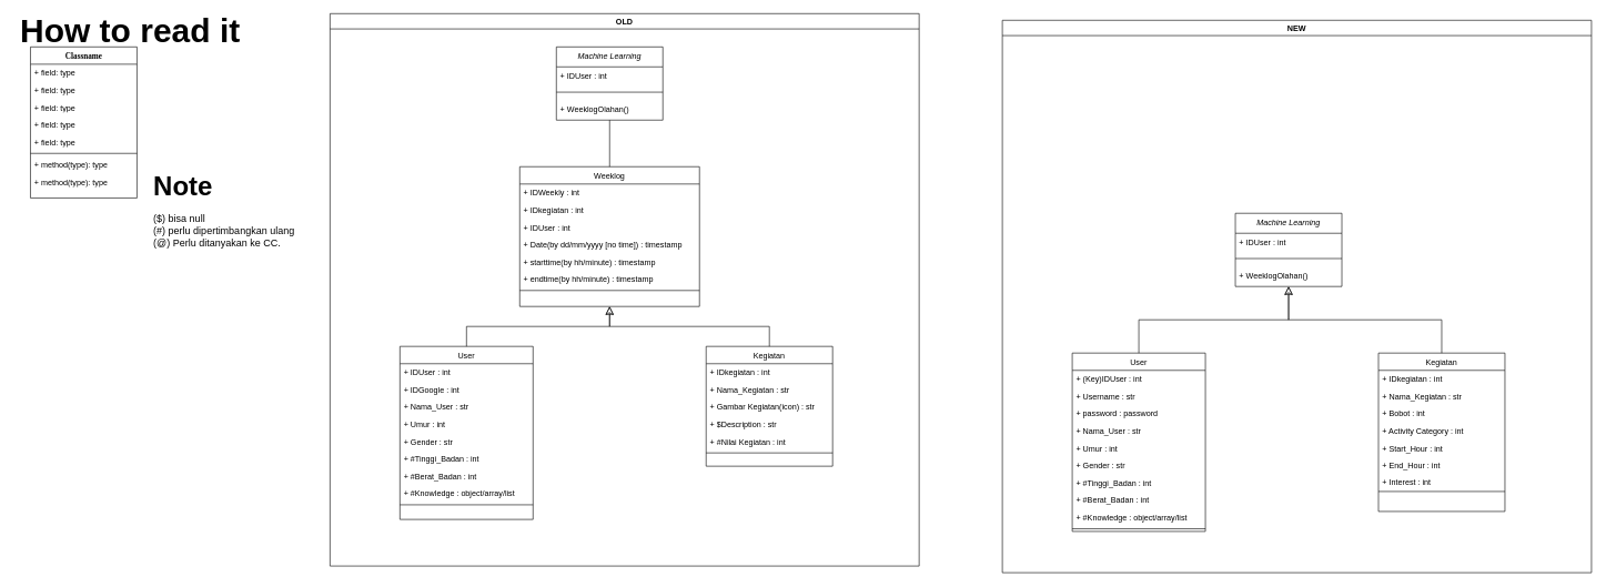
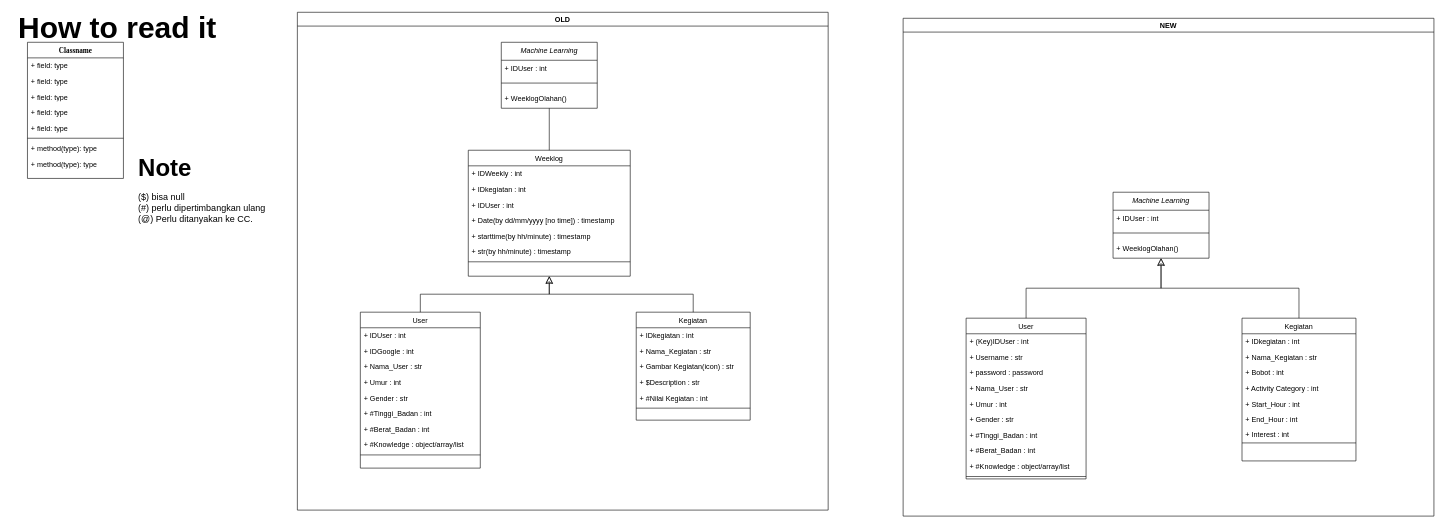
- <mxCell id="37" value="+ endtime(by hh/minute) : timestamp" style="text;align=left;verticalAlign=top;spacingLeft=4;spacingRight=4;overflow=hidden;rotatable=0;points=[[0,0.5],[1,0.5]];portConstraint=eastwest;rounded=0;shadow=0;html=0;" parent="31" vertex="1"><mxGeometry y="156" width="270" height="26" as="geometry" /></mxCell>
+ <mxCell id="37" value="+ str(by hh/minute) : timestamp" style="text;align=left;verticalAlign=top;spacingLeft=4;spacingRight=4;overflow=hidden;rotatable=0;points=[[0,0.5],[1,0.5]];portConstraint=eastwest;rounded=0;shadow=0;html=0;" parent="31" vertex="1"><mxGeometry y="156" width="270" height="26" as="geometry" /></mxCell>
